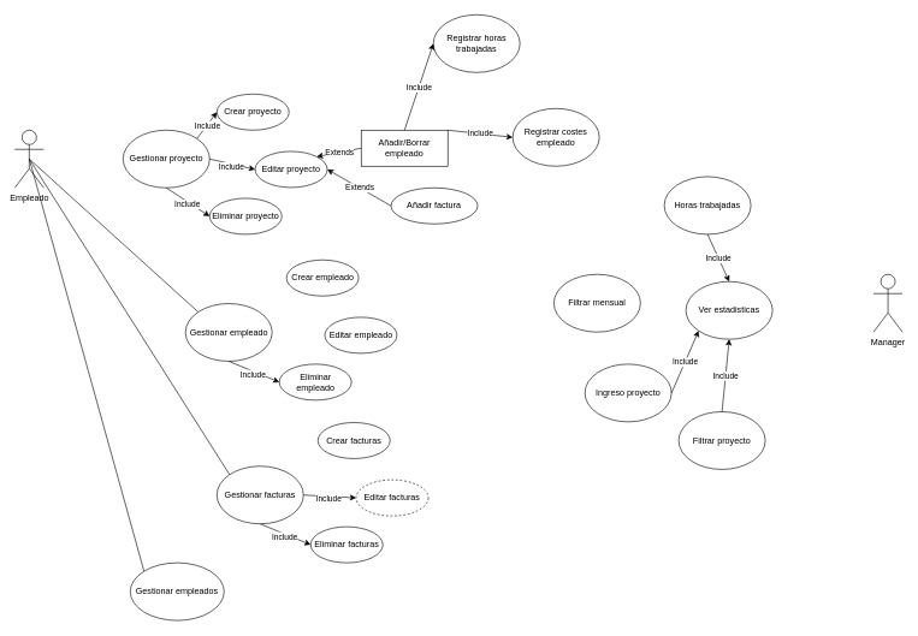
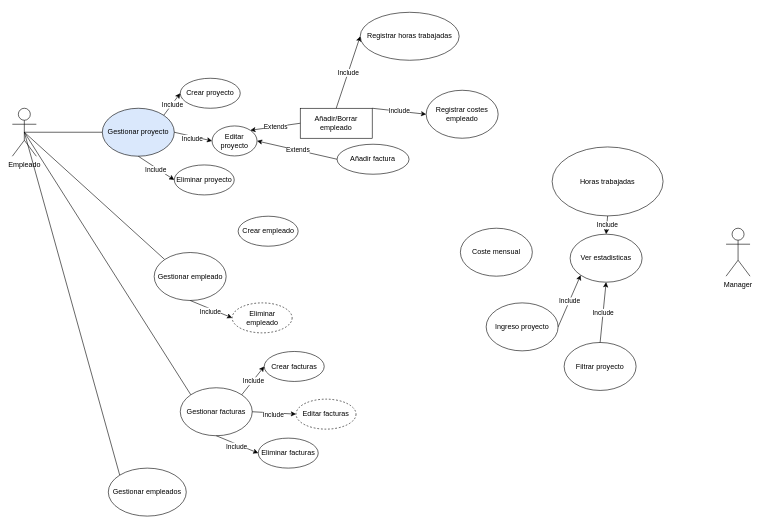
- <mxCell id="40" value="Registrar horas trabajadas" style="ellipse;whiteSpace=wrap;html=1;" vertex="1" parent="1"><mxGeometry x="600" y="20" width="120" height="80" as="geometry" /></mxCell>
+ <mxCell id="40" value="Registrar horas trabajadas" style="ellipse;whiteSpace=wrap;html=1;" vertex="1" parent="1"><mxGeometry x="600" y="20" width="165" height="80" as="geometry" /></mxCell>
+ <mxCell id="5" value="" style="endArrow=none;html=1;rounded=0;exitX=0.5;exitY=0.5;exitDx=0;exitDy=0;exitPerimeter=0;entryX=0;entryY=0.5;entryDx=0;entryDy=0;" edge="1" parent="1" source="3" target="4"><mxGeometry width="50" height="50" relative="1" as="geometry"><mxPoint x="90" y="270" as="sourcePoint" /><mxPoint x="140" y="220" as="targetPoint" /></mxGeometry></mxCell>
- <mxCell id="4" value="Gestionar proyecto" style="ellipse;whiteSpace=wrap;html=1;" vertex="1" parent="1"><mxGeometry x="170" y="180" width="120" height="80" as="geometry" /></mxCell>
+ <mxCell id="4" value="Gestionar proyecto" style="ellipse;whiteSpace=wrap;html=1;fillColor=#dae8fc;" vertex="1" parent="1"><mxGeometry x="170" y="180" width="120" height="80" as="geometry" /></mxCell>
- <mxCell id="11" value="Editar proyecto" style="ellipse;whiteSpace=wrap;html=1;" vertex="1" parent="1"><mxGeometry x="353" y="209.5" width="100" height="50" as="geometry" /></mxCell>
+ <mxCell id="11" value="Editar proyecto" style="ellipse;whiteSpace=wrap;html=1;" vertex="1" parent="1"><mxGeometry x="353" y="209.5" width="75" height="50" as="geometry" /></mxCell>
- <mxCell id="37" value="Añadir factura" style="ellipse;whiteSpace=wrap;html=1;" vertex="1" parent="1"><mxGeometry x="541.42" y="260" width="120" height="50" as="geometry" /></mxCell>
+ <mxCell id="37" value="Añadir factura" style="ellipse;whiteSpace=wrap;html=1;" vertex="1" parent="1"><mxGeometry x="561.42" y="240" width="120" height="50" as="geometry" /></mxCell>
- <mxCell id="48" value="Horas trabajadas" style="ellipse;whiteSpace=wrap;html=1;" vertex="1" parent="1"><mxGeometry x="920" y="244.5" width="120" height="80" as="geometry" /></mxCell>
+ <mxCell id="48" value="Horas trabajadas" style="ellipse;whiteSpace=wrap;html=1;" vertex="1" parent="1"><mxGeometry x="920" y="244.5" width="185" height="115" as="geometry" /></mxCell>
- <mxCell id="49" value="Filtrar mensual" style="ellipse;whiteSpace=wrap;html=1;" vertex="1" parent="1"><mxGeometry x="767" y="380" width="120" height="80" as="geometry" /></mxCell>
+ <mxCell id="49" value="Coste mensual" style="ellipse;whiteSpace=wrap;html=1;" vertex="1" parent="1"><mxGeometry x="767" y="380" width="120" height="80" as="geometry" /></mxCell>
- <mxCell id="23" value="Editar empleado" style="ellipse;whiteSpace=wrap;html=1;" vertex="1" parent="1"><mxGeometry x="449.5" y="439.5" width="100" height="50" as="geometry" /></mxCell>
- <mxCell id="24" value="Eliminar empleado" style="ellipse;whiteSpace=wrap;html=1;" vertex="1" parent="1"><mxGeometry x="386.5" y="504.5" width="100" height="50" as="geometry" /></mxCell>
+ <mxCell id="24" value="Eliminar empleado" style="ellipse;whiteSpace=wrap;html=1;dashed=1;" vertex="1" parent="1"><mxGeometry x="386.5" y="504.5" width="100" height="50" as="geometry" /></mxCell>
+ <mxCell id="29" value="" style="endArrow=classic;html=1;rounded=0;exitX=1;exitY=0;exitDx=0;exitDy=0;entryX=0;entryY=0.5;entryDx=0;entryDy=0;" edge="1" parent="1" source="28" target="27"><mxGeometry relative="1" as="geometry"><mxPoint x="710" y="651.5" as="sourcePoint" /><mxPoint x="760" y="585.5" as="targetPoint" /></mxGeometry></mxCell>
+ <mxCell id="30" value="Include" style="edgeLabel;resizable=0;html=1;;align=center;verticalAlign=middle;" connectable="0" vertex="1" parent="29"><mxGeometry relative="1" as="geometry" /></mxCell>
